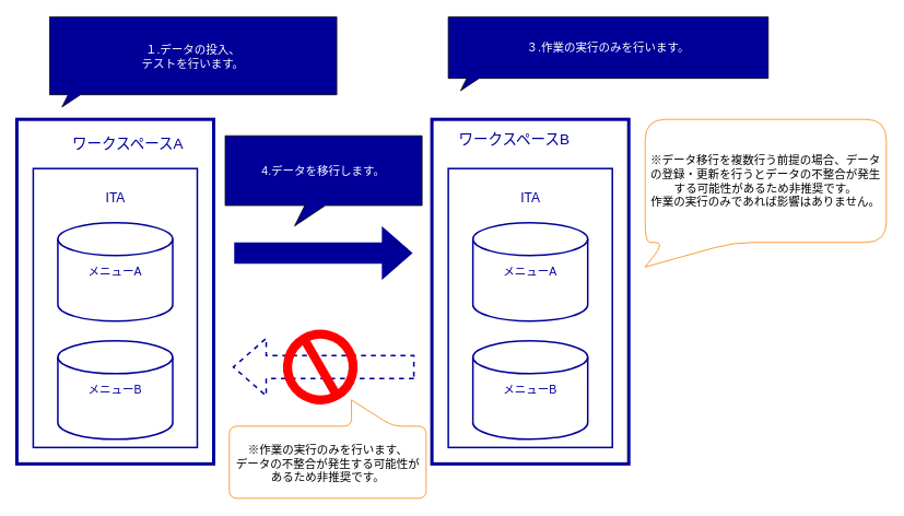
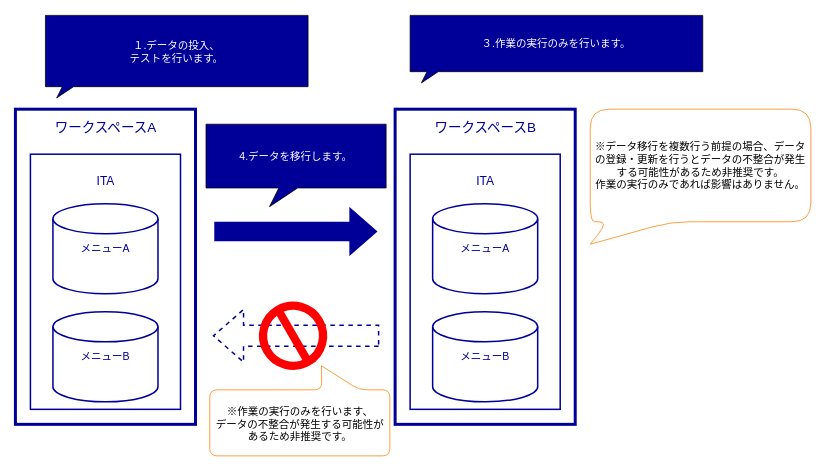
- <mxCell id="12" value="ワークスペースB" style="text;html=1;align=center;verticalAlign=middle;resizable=0;points=[];autosize=1;strokeColor=none;fillColor=none;fontSize=18;fontColor=#000099;" parent="1" vertex="1"><mxGeometry x="546" y="150" width="160" height="40" as="geometry" /></mxCell>
+ <mxCell id="12" value="ワークスペースB" style="text;html=1;align=center;verticalAlign=middle;resizable=0;points=[];autosize=1;strokeColor=none;fillColor=none;fontSize=18;fontColor=#000099;" parent="1" vertex="1"><mxGeometry x="566" y="150" width="160" height="40" as="geometry" /></mxCell>
- <mxCell id="4" value="ワークスペースA" style="text;html=1;align=center;verticalAlign=middle;resizable=0;points=[];autosize=1;strokeColor=none;fillColor=none;fontSize=18;fontColor=#000099;" parent="1" vertex="1"><mxGeometry x="75" y="155" width="160" height="40" as="geometry" /></mxCell>
+ <mxCell id="4" value="ワークスペースA" style="text;html=1;align=center;verticalAlign=middle;resizable=0;points=[];autosize=1;strokeColor=none;fillColor=none;fontSize=18;fontColor=#000099;" parent="1" vertex="1"><mxGeometry x="60" y="150" width="160" height="40" as="geometry" /></mxCell>
